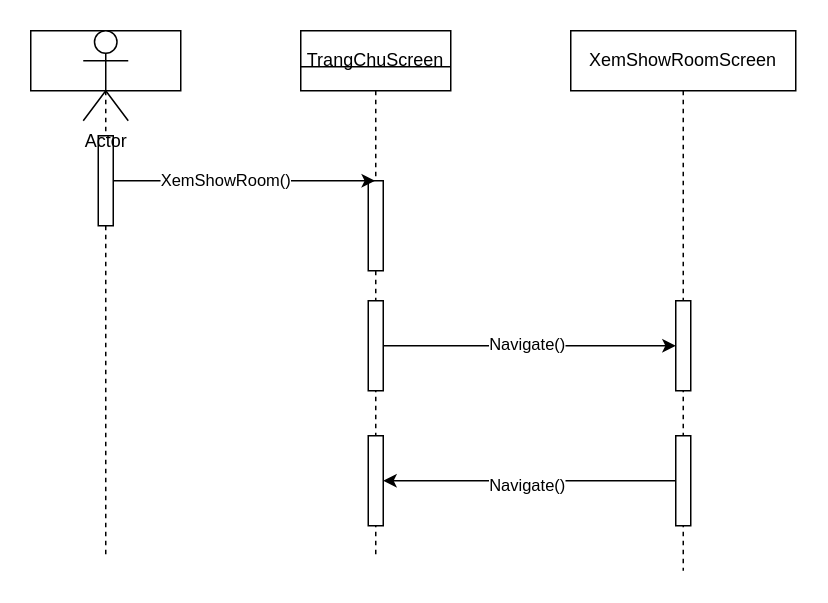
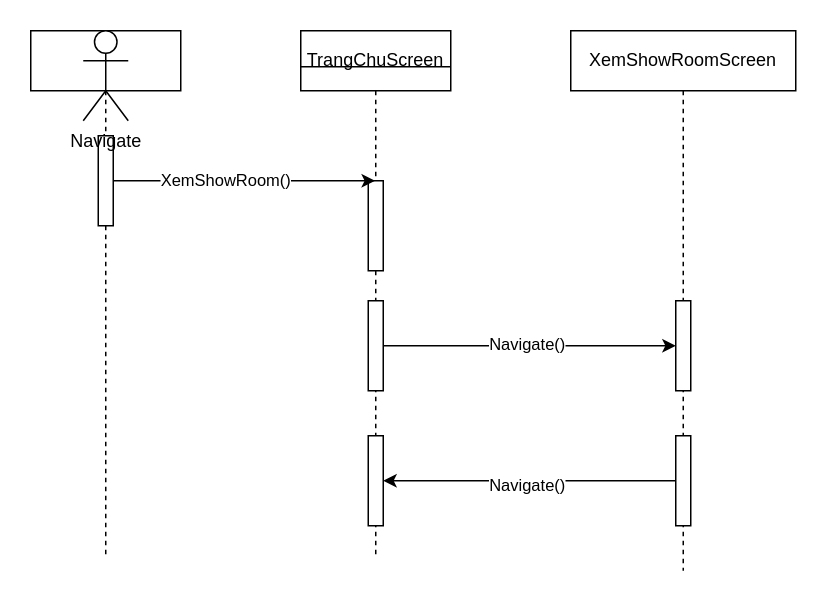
- <mxCell id="9" value="Actor" style="shape=umlActor;verticalLabelPosition=bottom;verticalAlign=top;html=1;" vertex="1" parent="1"><mxGeometry x="55" y="20" width="30" height="60" as="geometry" /></mxCell>
+ <mxCell id="9" value="Navigate" style="shape=umlActor;verticalLabelPosition=bottom;verticalAlign=top;html=1;" vertex="1" parent="1"><mxGeometry x="55" y="20" width="30" height="60" as="geometry" /></mxCell>
